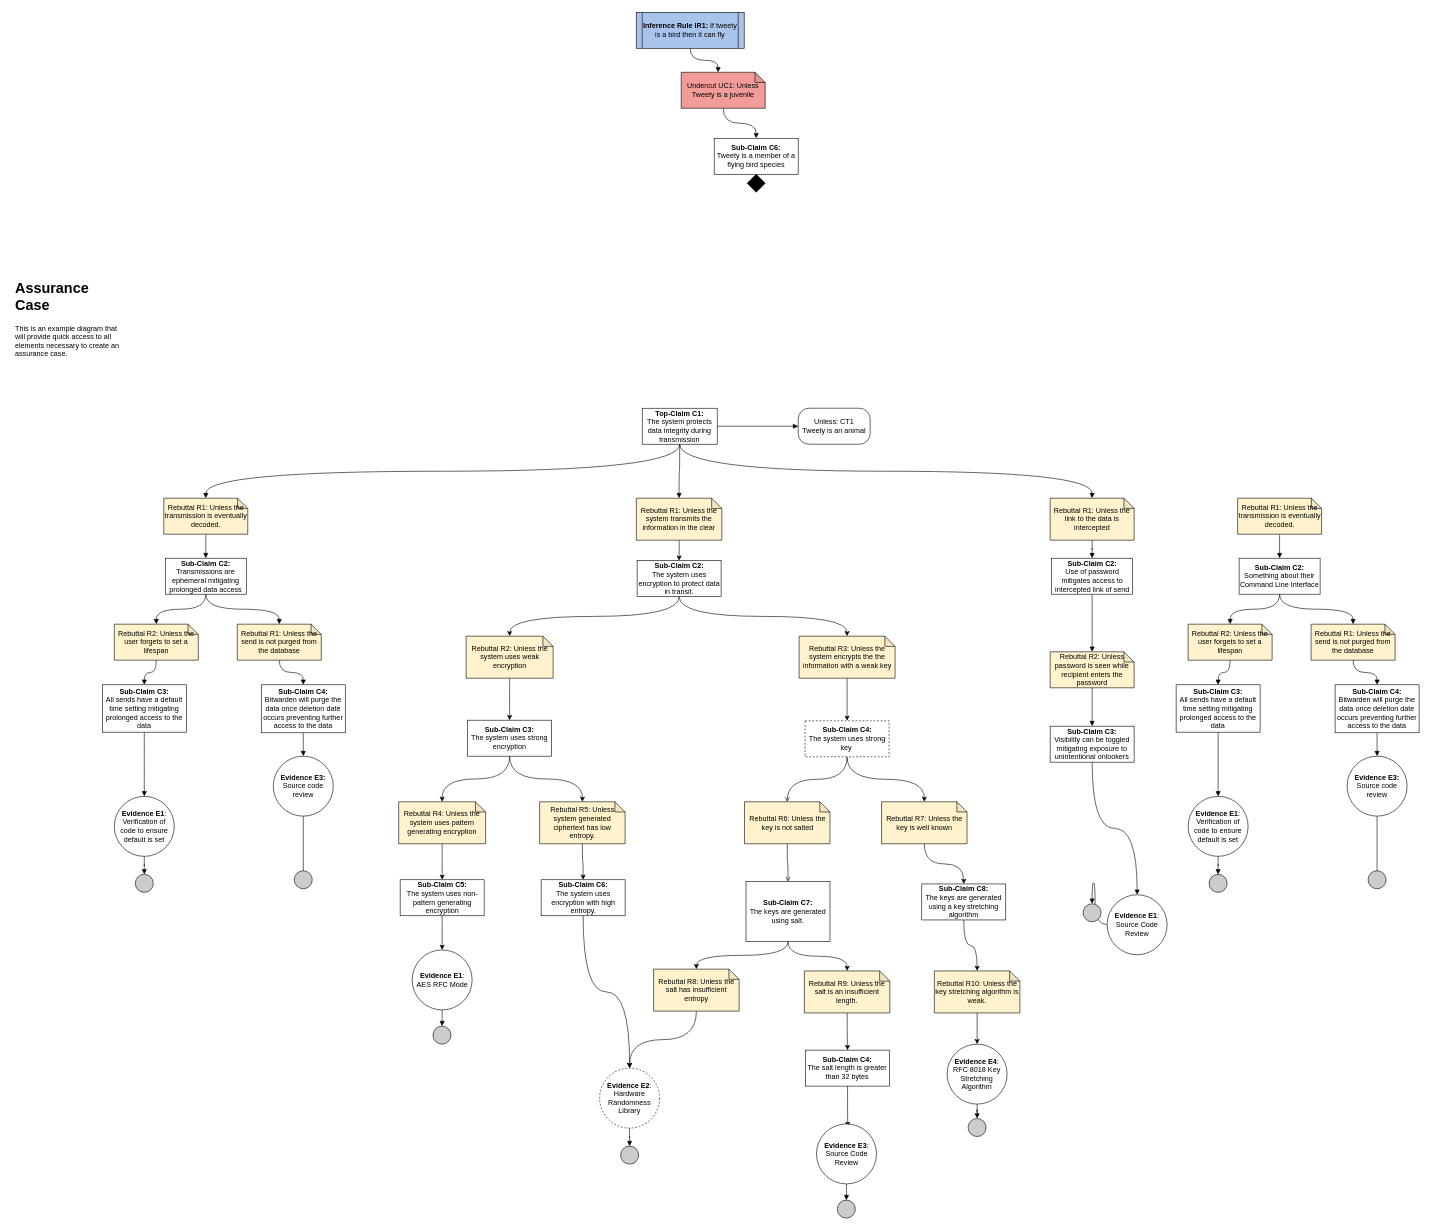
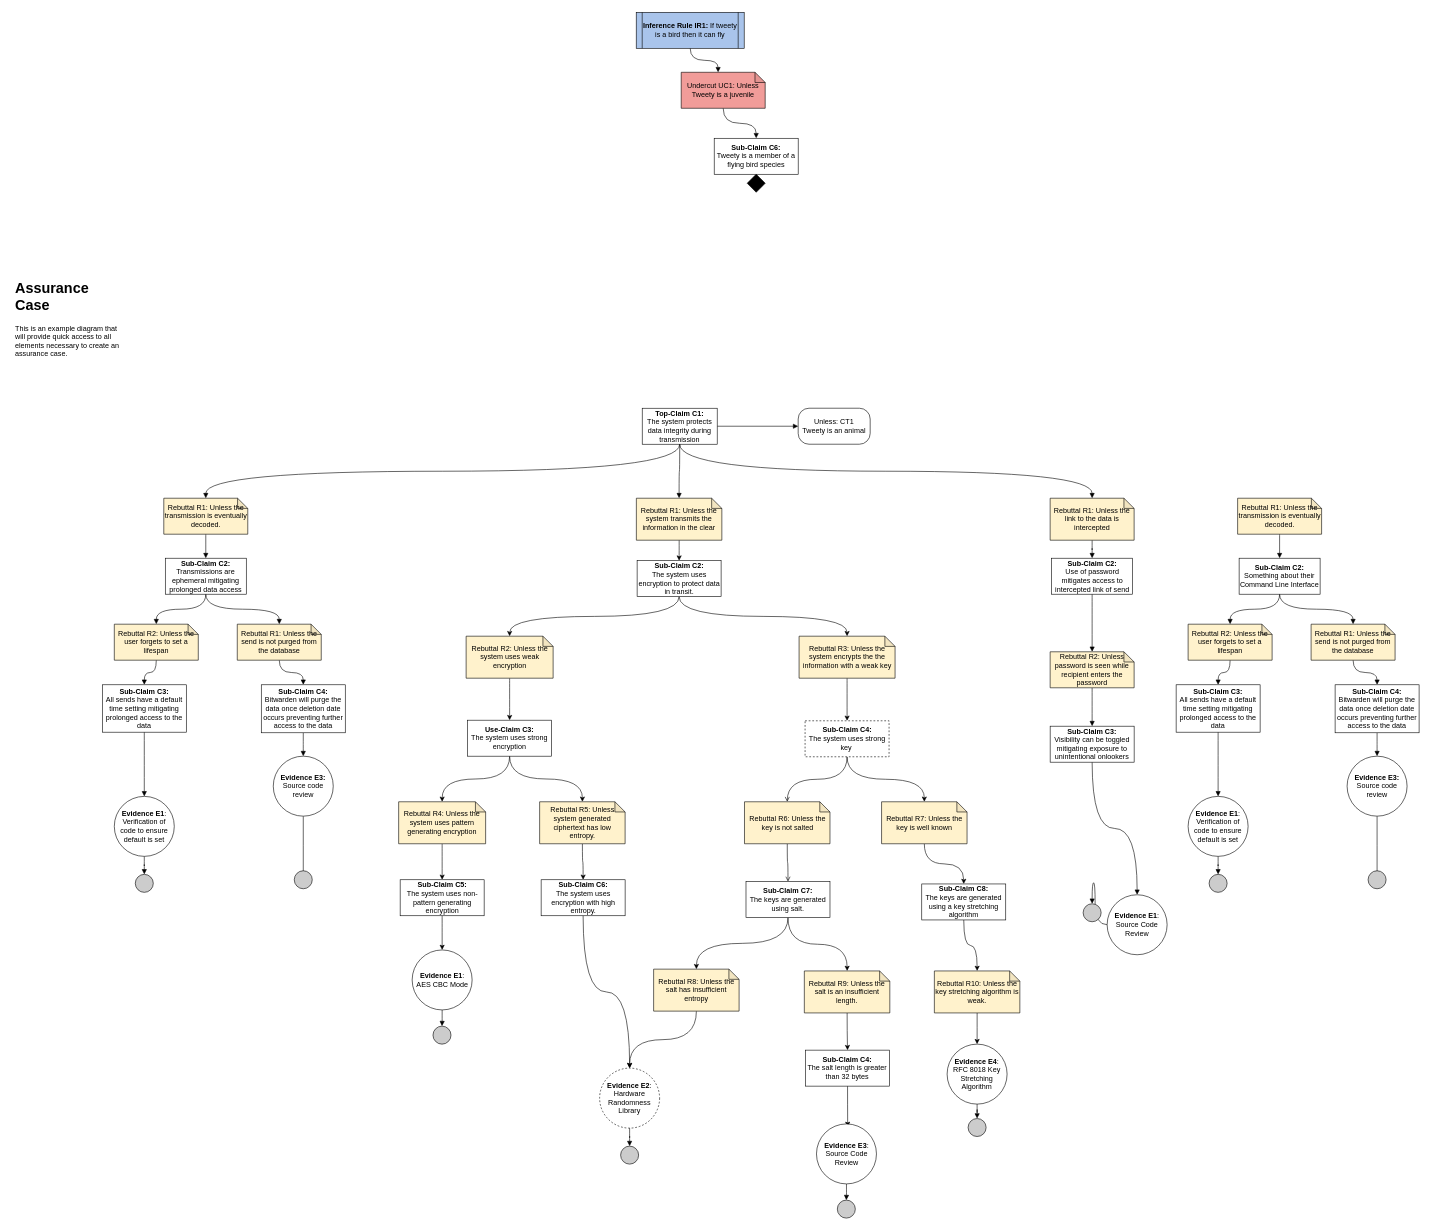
- <mxCell id="62" value="&lt;b&gt;Sub-Claim C3:&lt;br&gt;&lt;/b&gt;The system uses strong encryption" style="rounded=0;whiteSpace=wrap;html=1;" vertex="1" parent="1"><mxGeometry x="779" y="1200" width="140" height="60" as="geometry" /></mxCell>
+ <mxCell id="62" value="&lt;b&gt;Use-Claim C3:&lt;br&gt;&lt;/b&gt;The system uses strong encryption" style="rounded=0;whiteSpace=wrap;html=1;" vertex="1" parent="1"><mxGeometry x="779" y="1200" width="140" height="60" as="geometry" /></mxCell>
- <mxCell id="71" value="&lt;b&gt;Sub-Claim C7:&lt;br&gt;&lt;/b&gt;The keys are generated using salt." style="rounded=0;whiteSpace=wrap;html=1;" vertex="1" parent="1"><mxGeometry x="1243" y="1469" width="140" height="100" as="geometry" /></mxCell>
+ <mxCell id="71" value="&lt;b&gt;Sub-Claim C7:&lt;br&gt;&lt;/b&gt;The keys are generated using salt." style="rounded=0;whiteSpace=wrap;html=1;" vertex="1" parent="1"><mxGeometry x="1243" y="1469" width="140" height="60" as="geometry" /></mxCell>
- <mxCell id="92" value="&lt;div&gt;&lt;b&gt;Evidence E1&lt;/b&gt;:&lt;/div&gt;AES RFC Mode" style="ellipse;whiteSpace=wrap;html=1;aspect=fixed;fillColor=#ffffff;rounded=0;" vertex="1" parent="1"><mxGeometry x="686.5" y="1583" width="100" height="100" as="geometry" /></mxCell>
+ <mxCell id="92" value="&lt;div&gt;&lt;b&gt;Evidence E1&lt;/b&gt;:&lt;/div&gt;AES CBC Mode" style="ellipse;whiteSpace=wrap;html=1;aspect=fixed;fillColor=#ffffff;rounded=0;" vertex="1" parent="1"><mxGeometry x="686.5" y="1583" width="100" height="100" as="geometry" /></mxCell>
